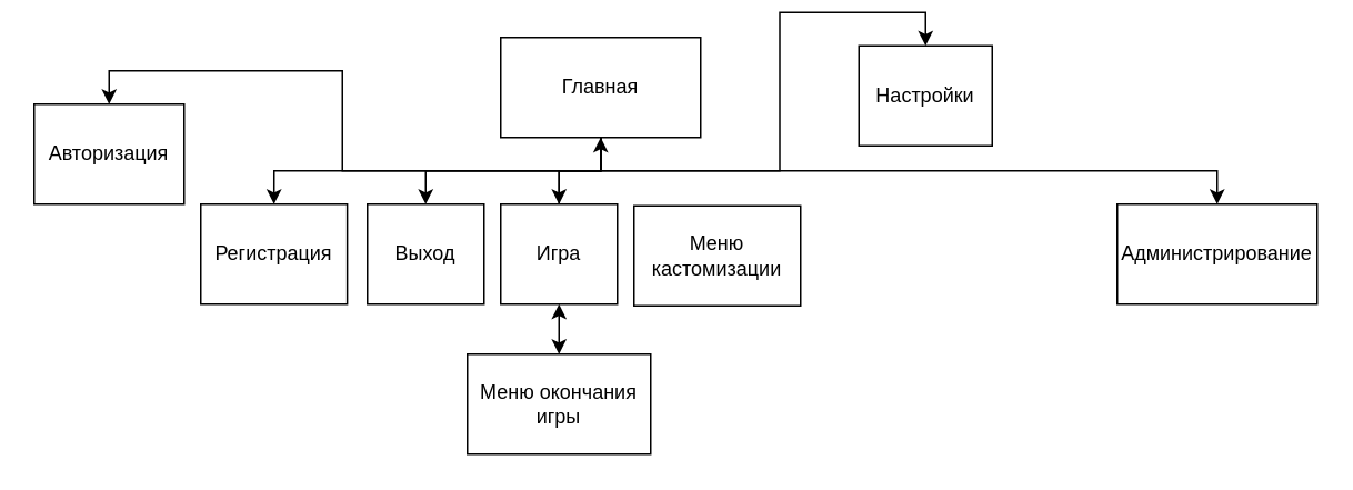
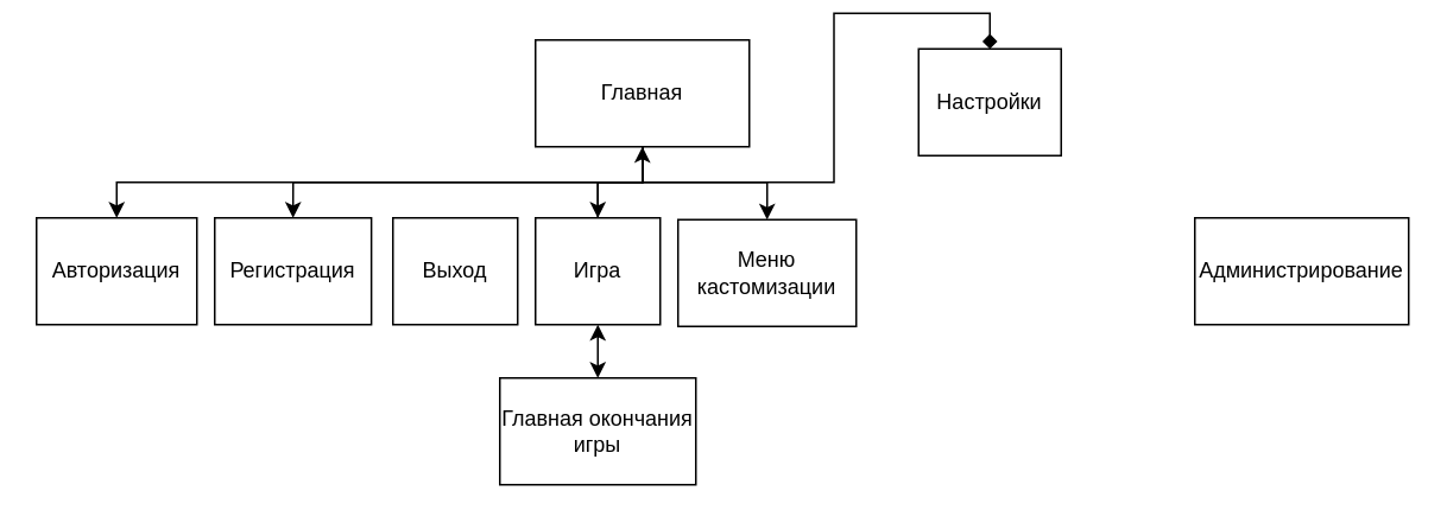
- <mxCell id="8" style="edgeStyle=orthogonalEdgeStyle;rounded=0;orthogonalLoop=1;jettySize=auto;html=1;exitX=0.5;exitY=1;exitDx=0;exitDy=0;entryX=0.5;entryY=0;entryDx=0;entryDy=0;" edge="1" parent="1" source="9" target="19"><mxGeometry relative="1" as="geometry" /></mxCell>
+ <mxCell id="8" style="edgeStyle=orthogonalEdgeStyle;rounded=0;orthogonalLoop=1;jettySize=auto;html=1;exitX=0.5;exitY=1;exitDx=0;exitDy=0;entryX=0.5;entryY=0;entryDx=0;entryDy=0;endArrow=diamond;" edge="1" parent="1" source="9" target="19"><mxGeometry relative="1" as="geometry" /></mxCell>
- <mxCell id="17" value="Авторизация" style="rounded=0;whiteSpace=wrap;html=1;" parent="1" vertex="1"><mxGeometry x="20" y="60" width="90" height="60" as="geometry" /></mxCell>
+ <mxCell id="17" value="Авторизация" style="rounded=0;whiteSpace=wrap;html=1;" parent="1" vertex="1"><mxGeometry x="20" y="120" width="90" height="60" as="geometry" /></mxCell>
- <mxCell id="7" style="edgeStyle=orthogonalEdgeStyle;rounded=0;orthogonalLoop=1;jettySize=auto;html=1;exitX=0.5;exitY=1;exitDx=0;exitDy=0;entryX=0.5;entryY=0;entryDx=0;entryDy=0;" parent="1" source="9" target="14" edge="1"><mxGeometry relative="1" as="geometry" /></mxCell>
- <mxCell id="3" style="edgeStyle=orthogonalEdgeStyle;rounded=0;orthogonalLoop=1;jettySize=auto;html=1;exitX=0.5;exitY=1;exitDx=0;exitDy=0;entryX=0.5;entryY=0;entryDx=0;entryDy=0;" parent="1" source="9" target="10" edge="1"><mxGeometry relative="1" as="geometry" /></mxCell>
+ <mxCell id="6" style="edgeStyle=orthogonalEdgeStyle;rounded=0;orthogonalLoop=1;jettySize=auto;html=1;exitX=0.5;exitY=1;exitDx=0;exitDy=0;entryX=0.5;entryY=0;entryDx=0;entryDy=0;" parent="1" source="9" target="15" edge="1"><mxGeometry relative="1" as="geometry"><Array as="points"><mxPoint x="360" y="100" /><mxPoint x="430" y="100" /></Array></mxGeometry></mxCell>
- <mxCell id="16" value="Меню окончания игры" style="rounded=0;whiteSpace=wrap;html=1;" parent="1" vertex="1"><mxGeometry x="280" y="210" width="110" height="60" as="geometry" /></mxCell>
+ <mxCell id="16" value="Главная окончания игры" style="rounded=0;whiteSpace=wrap;html=1;" parent="1" vertex="1"><mxGeometry x="280" y="210" width="110" height="60" as="geometry" /></mxCell>
